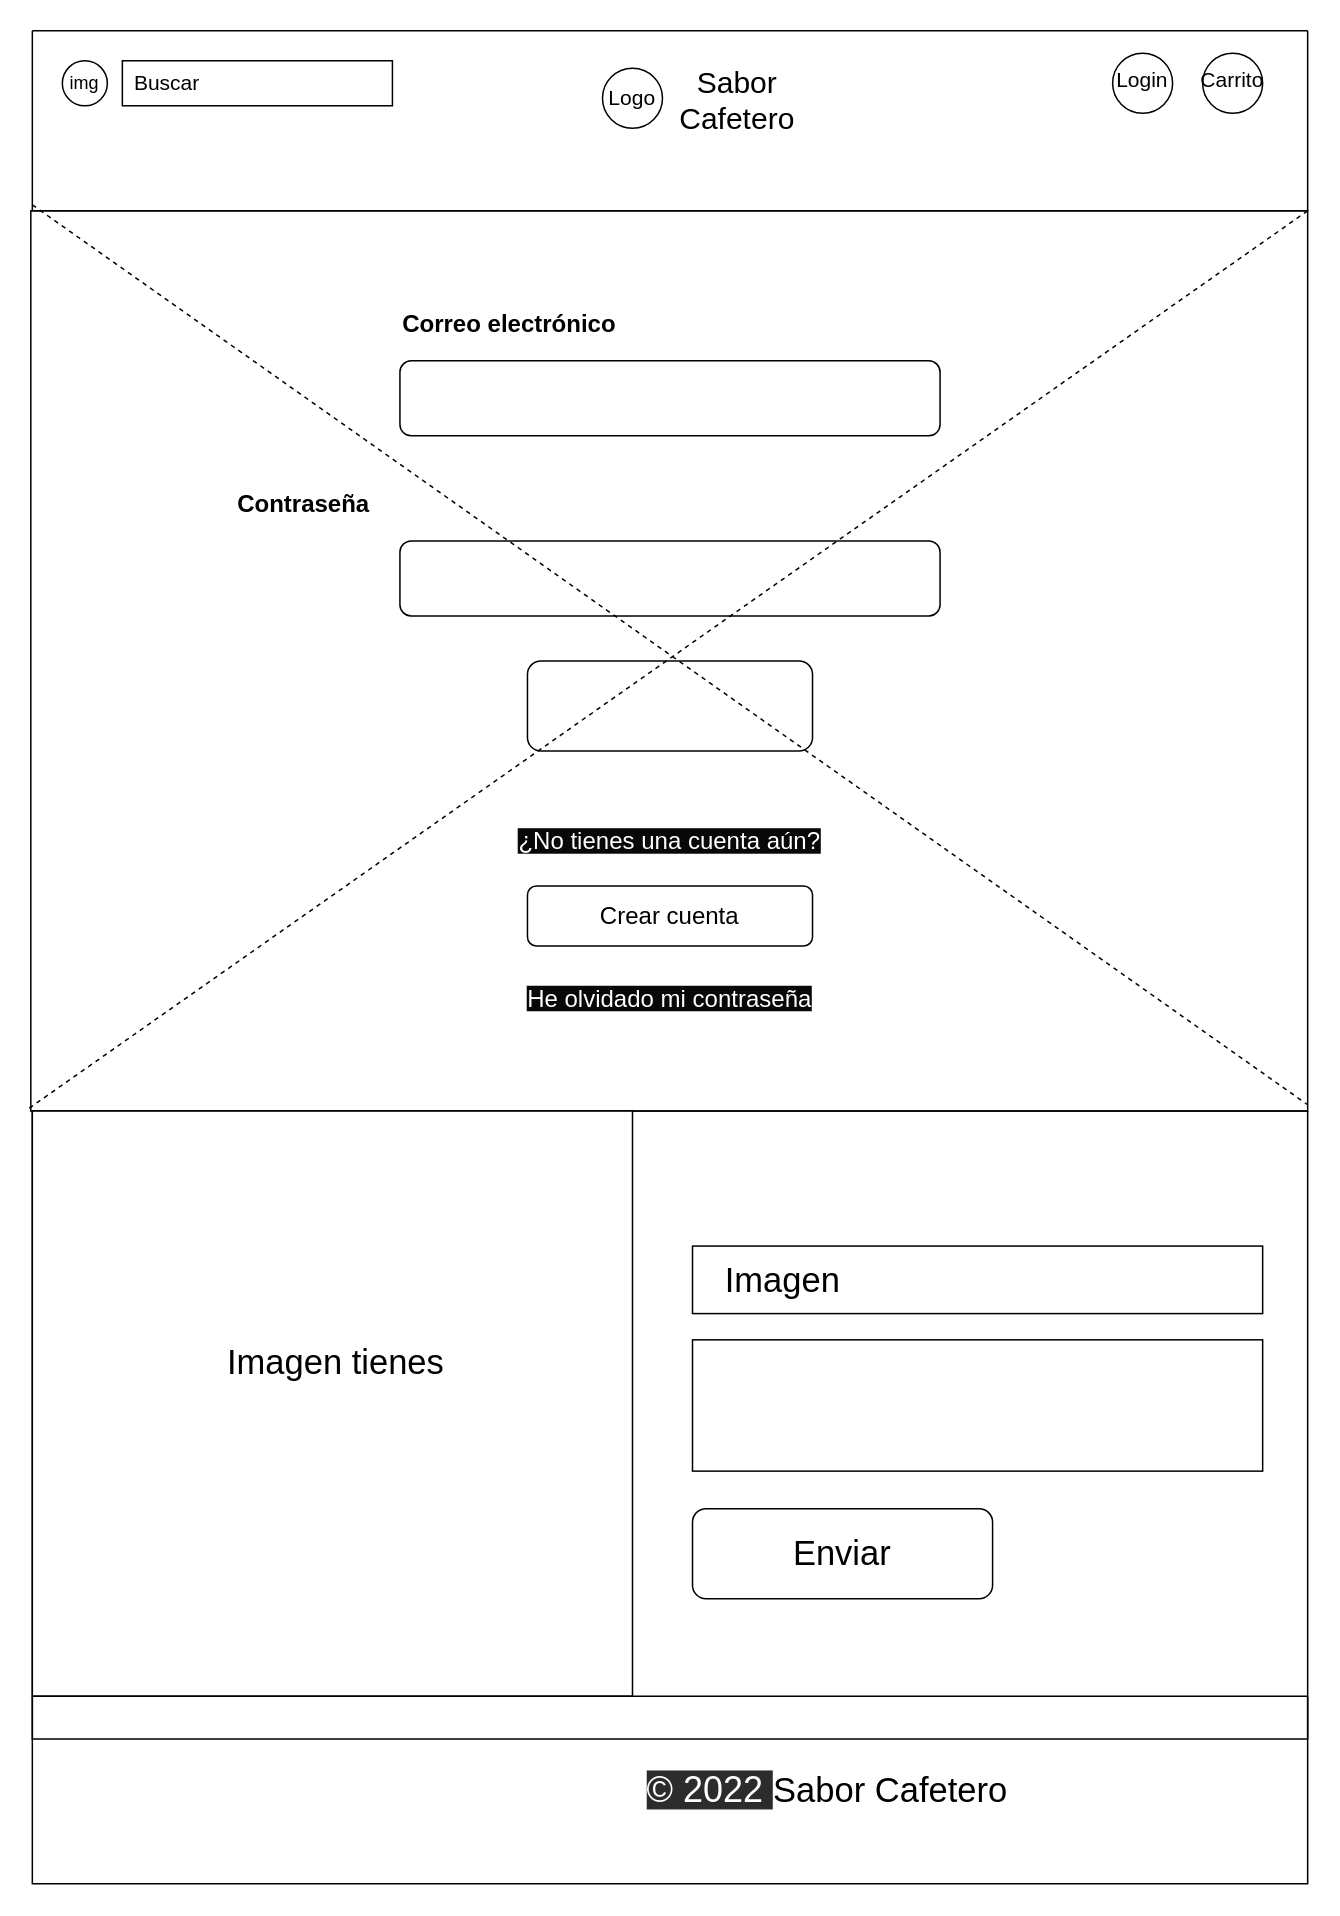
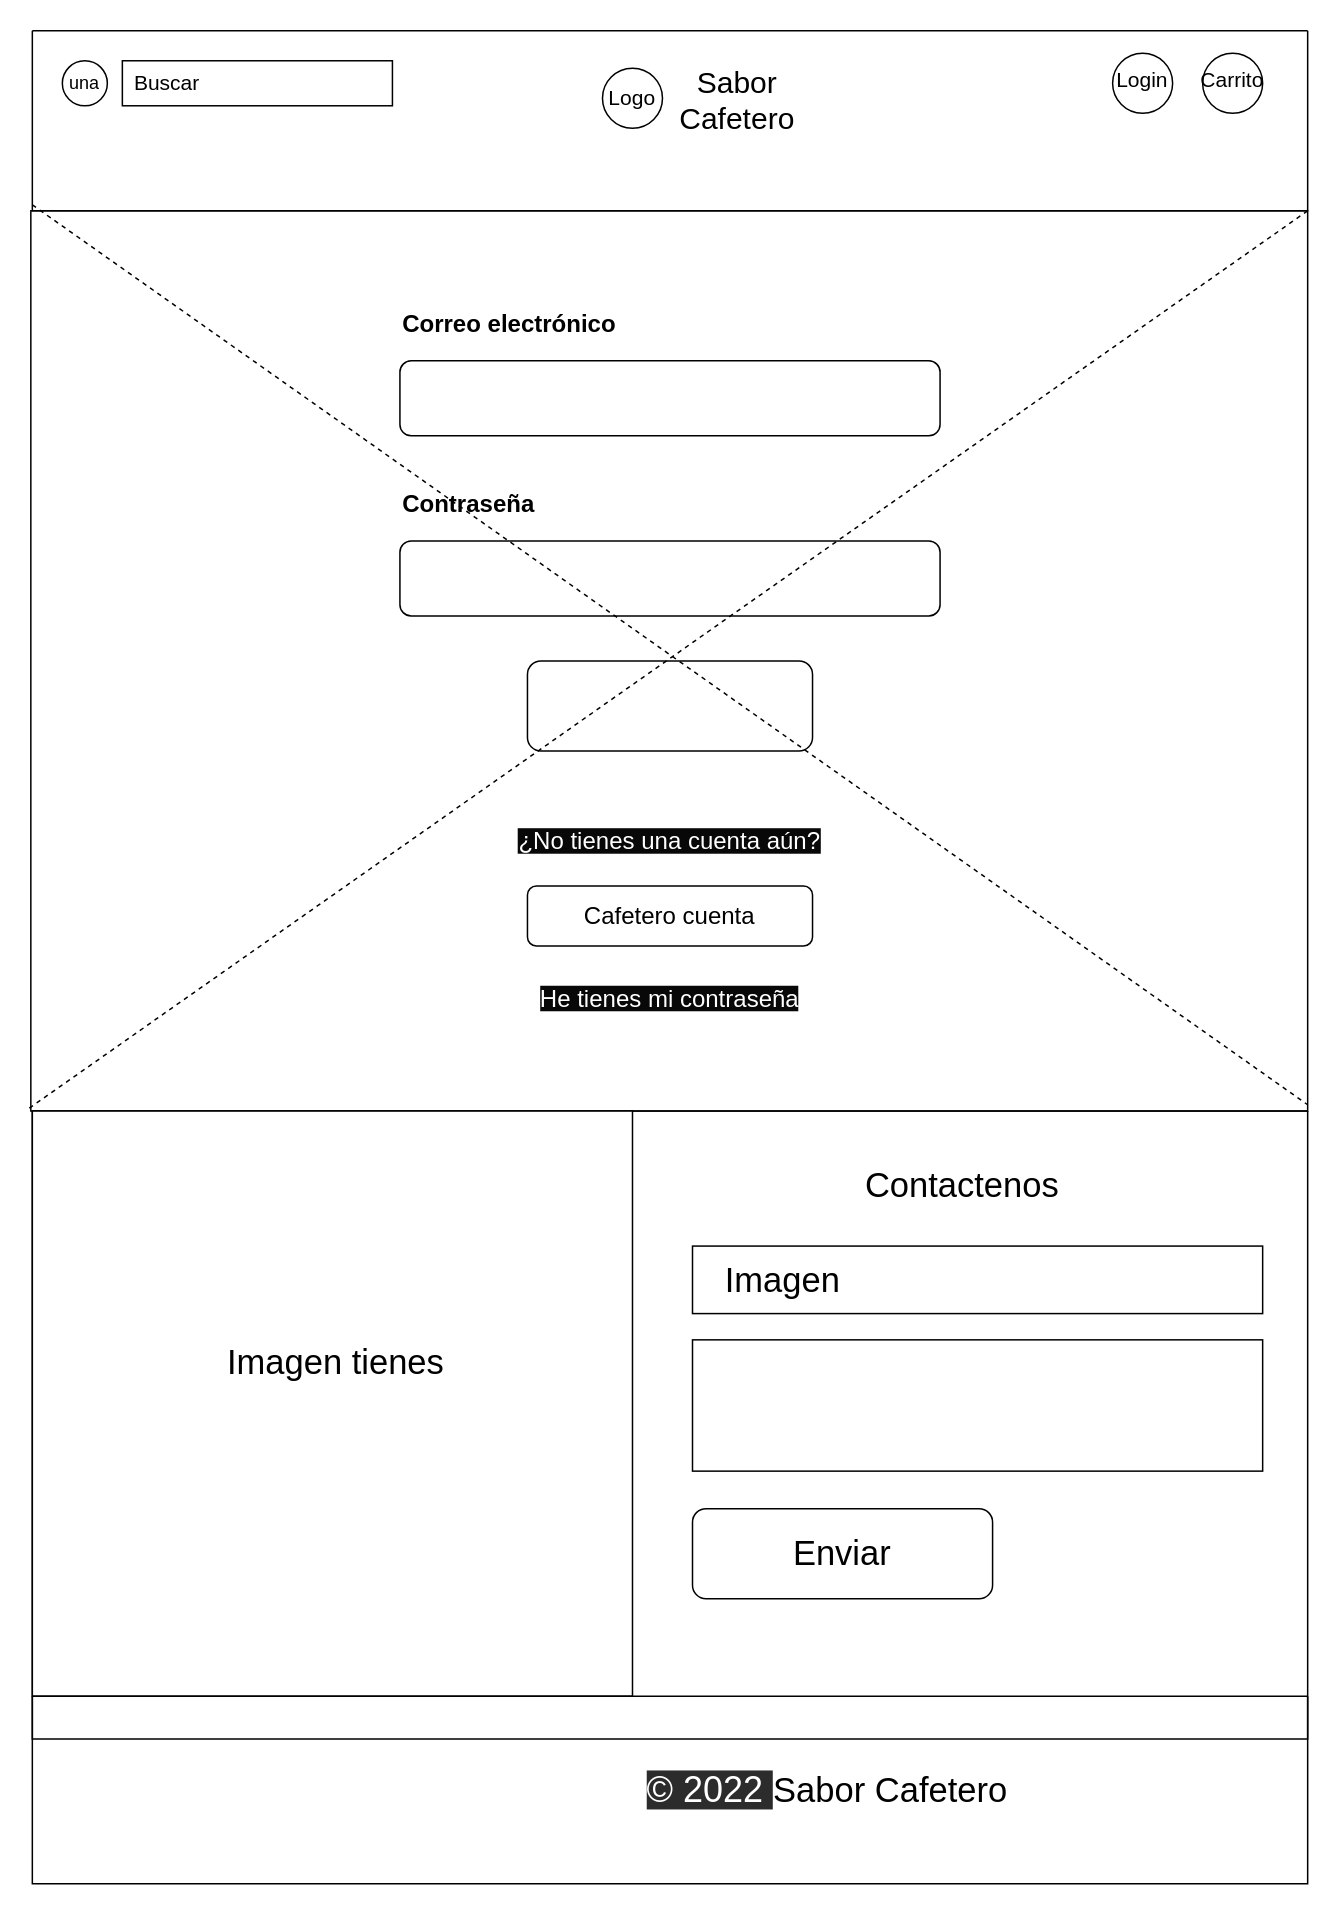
- <mxCell id="5" value="img" style="text;html=1;strokeColor=none;fillColor=none;align=center;verticalAlign=middle;whiteSpace=wrap;rounded=0;" parent="3" vertex="1"><mxGeometry x="5" y="20" width="60" height="30" as="geometry" /></mxCell>
+ <mxCell id="5" value="una" style="text;html=1;strokeColor=none;fillColor=none;align=center;verticalAlign=middle;whiteSpace=wrap;rounded=0;" parent="3" vertex="1"><mxGeometry x="5" y="20" width="60" height="30" as="geometry" /></mxCell>
- <mxCell id="17" value="&lt;b&gt;&lt;font style=&quot;font-size: 16px&quot;&gt;Contraseña&lt;/font&gt;&lt;/b&gt;" style="text;html=1;strokeColor=none;fillColor=none;align=left;verticalAlign=middle;whiteSpace=wrap;rounded=0;fontSize=14;" parent="1" vertex="1"><mxGeometry x="156" y="320" width="360" height="30" as="geometry" /></mxCell>
+ <mxCell id="17" value="&lt;b&gt;&lt;font style=&quot;font-size: 16px&quot;&gt;Contraseña&lt;/font&gt;&lt;/b&gt;" style="text;html=1;strokeColor=none;fillColor=none;align=left;verticalAlign=middle;whiteSpace=wrap;rounded=0;fontSize=14;" parent="1" vertex="1"><mxGeometry x="266" y="320" width="360" height="30" as="geometry" /></mxCell>
- <mxCell id="22" value="Crear cuenta" style="text;html=1;strokeColor=none;fillColor=none;align=center;verticalAlign=middle;whiteSpace=wrap;rounded=0;fontSize=16;" parent="1" vertex="1"><mxGeometry x="361" y="595" width="170" height="30" as="geometry" /></mxCell>
+ <mxCell id="22" value="Cafetero cuenta" style="text;html=1;strokeColor=none;fillColor=none;align=center;verticalAlign=middle;whiteSpace=wrap;rounded=0;fontSize=16;" parent="1" vertex="1"><mxGeometry x="361" y="595" width="170" height="30" as="geometry" /></mxCell>
- <mxCell id="23" value="&lt;font face=&quot;poppins, sans-serif&quot; color=&quot;#ffffff&quot; style=&quot;background-color: rgb(8 , 8 , 8)&quot;&gt;He olvidado mi contraseña&lt;/font&gt;" style="text;html=1;strokeColor=none;fillColor=none;align=center;verticalAlign=middle;whiteSpace=wrap;rounded=0;fontSize=16;" parent="1" vertex="1"><mxGeometry x="306" y="650" width="280" height="30" as="geometry" /></mxCell>
+ <mxCell id="23" value="&lt;font face=&quot;poppins, sans-serif&quot; color=&quot;#ffffff&quot; style=&quot;background-color: rgb(8 , 8 , 8)&quot;&gt;He tienes mi contraseña&lt;/font&gt;" style="text;html=1;strokeColor=none;fillColor=none;align=center;verticalAlign=middle;whiteSpace=wrap;rounded=0;fontSize=16;" parent="1" vertex="1"><mxGeometry x="306" y="650" width="280" height="30" as="geometry" /></mxCell>
+ <mxCell id="27" value="Contactenos" style="text;html=1;strokeColor=none;fillColor=none;align=center;verticalAlign=middle;whiteSpace=wrap;rounded=0;fontSize=23;" parent="24" vertex="1"><mxGeometry x="440" y="35" width="360" height="30" as="geometry" /></mxCell>
